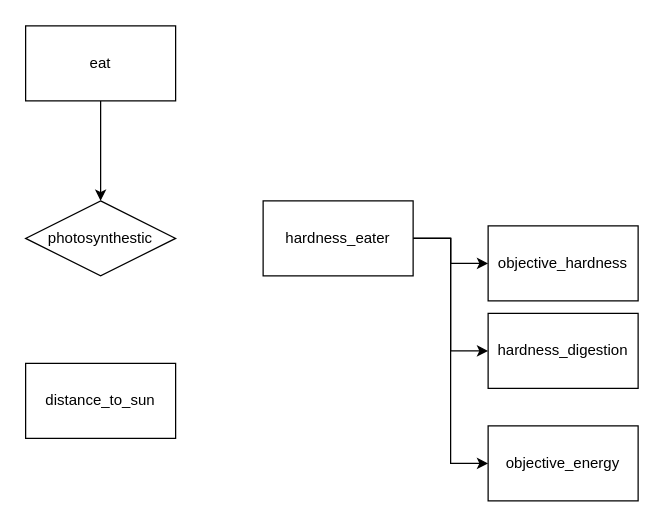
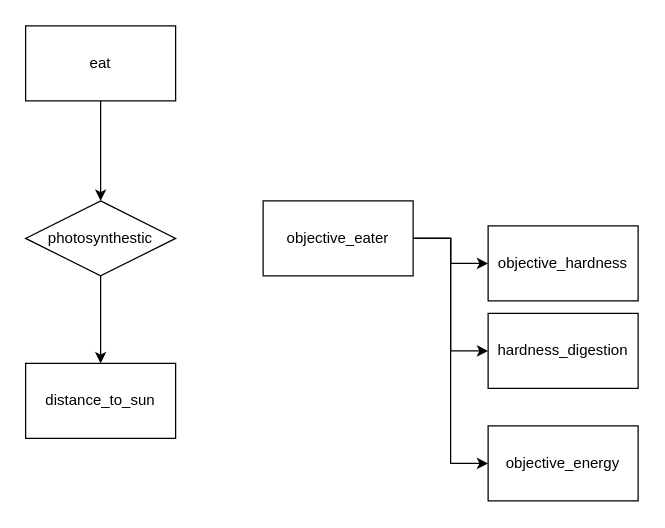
- <mxCell id="11" value="hardness_eater" style="rounded=0;whiteSpace=wrap;html=1;" parent="1" vertex="1"><mxGeometry x="210" y="160" width="120" height="60" as="geometry" /></mxCell>
+ <mxCell id="11" value="objective_eater" style="rounded=0;whiteSpace=wrap;html=1;" parent="1" vertex="1"><mxGeometry x="210" y="160" width="120" height="60" as="geometry" /></mxCell>
+ <mxCell id="4" style="edgeStyle=orthogonalEdgeStyle;rounded=0;orthogonalLoop=1;jettySize=auto;html=1;" parent="1" source="5" target="6" edge="1"><mxGeometry relative="1" as="geometry" /></mxCell>
